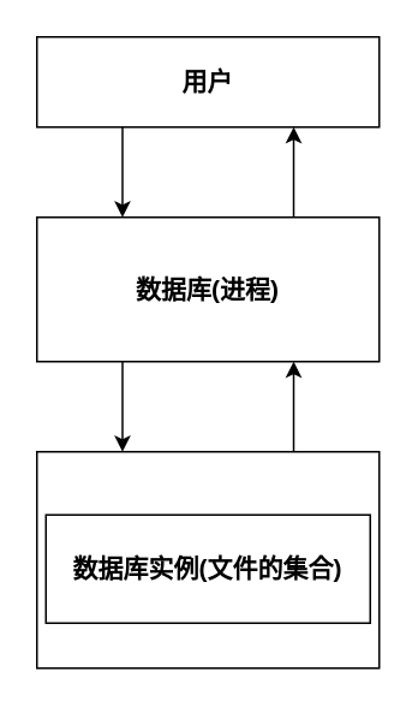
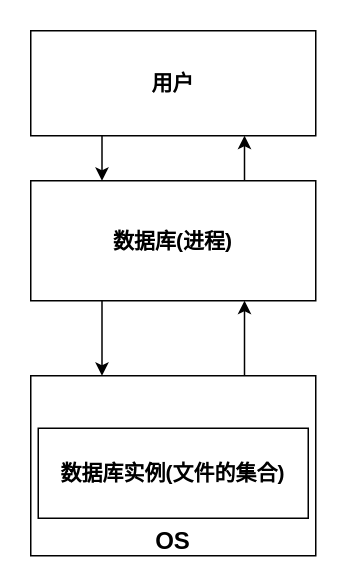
- <mxCell id="7" value="&lt;b&gt;&lt;font style=&quot;font-size: 14px&quot;&gt;用户&lt;/font&gt;&lt;/b&gt;" style="rounded=0;whiteSpace=wrap;html=1;" vertex="1" parent="1"><mxGeometry x="20" y="20" width="190" height="50" as="geometry" /></mxCell>
+ <mxCell id="7" value="&lt;b&gt;&lt;font style=&quot;font-size: 14px&quot;&gt;用户&lt;/font&gt;&lt;/b&gt;" style="rounded=0;whiteSpace=wrap;html=1;" vertex="1" parent="1"><mxGeometry x="20" y="20" width="190" height="70" as="geometry" /></mxCell>
+ <mxCell id="4" value="&lt;b&gt;&lt;font style=&quot;font-size: 16px&quot;&gt;OS&lt;/font&gt;&lt;/b&gt;" style="text;html=1;strokeColor=none;fillColor=none;align=center;verticalAlign=middle;whiteSpace=wrap;rounded=0;" vertex="1" parent="1"><mxGeometry x="95" y="350" width="40" height="20" as="geometry" /></mxCell>
